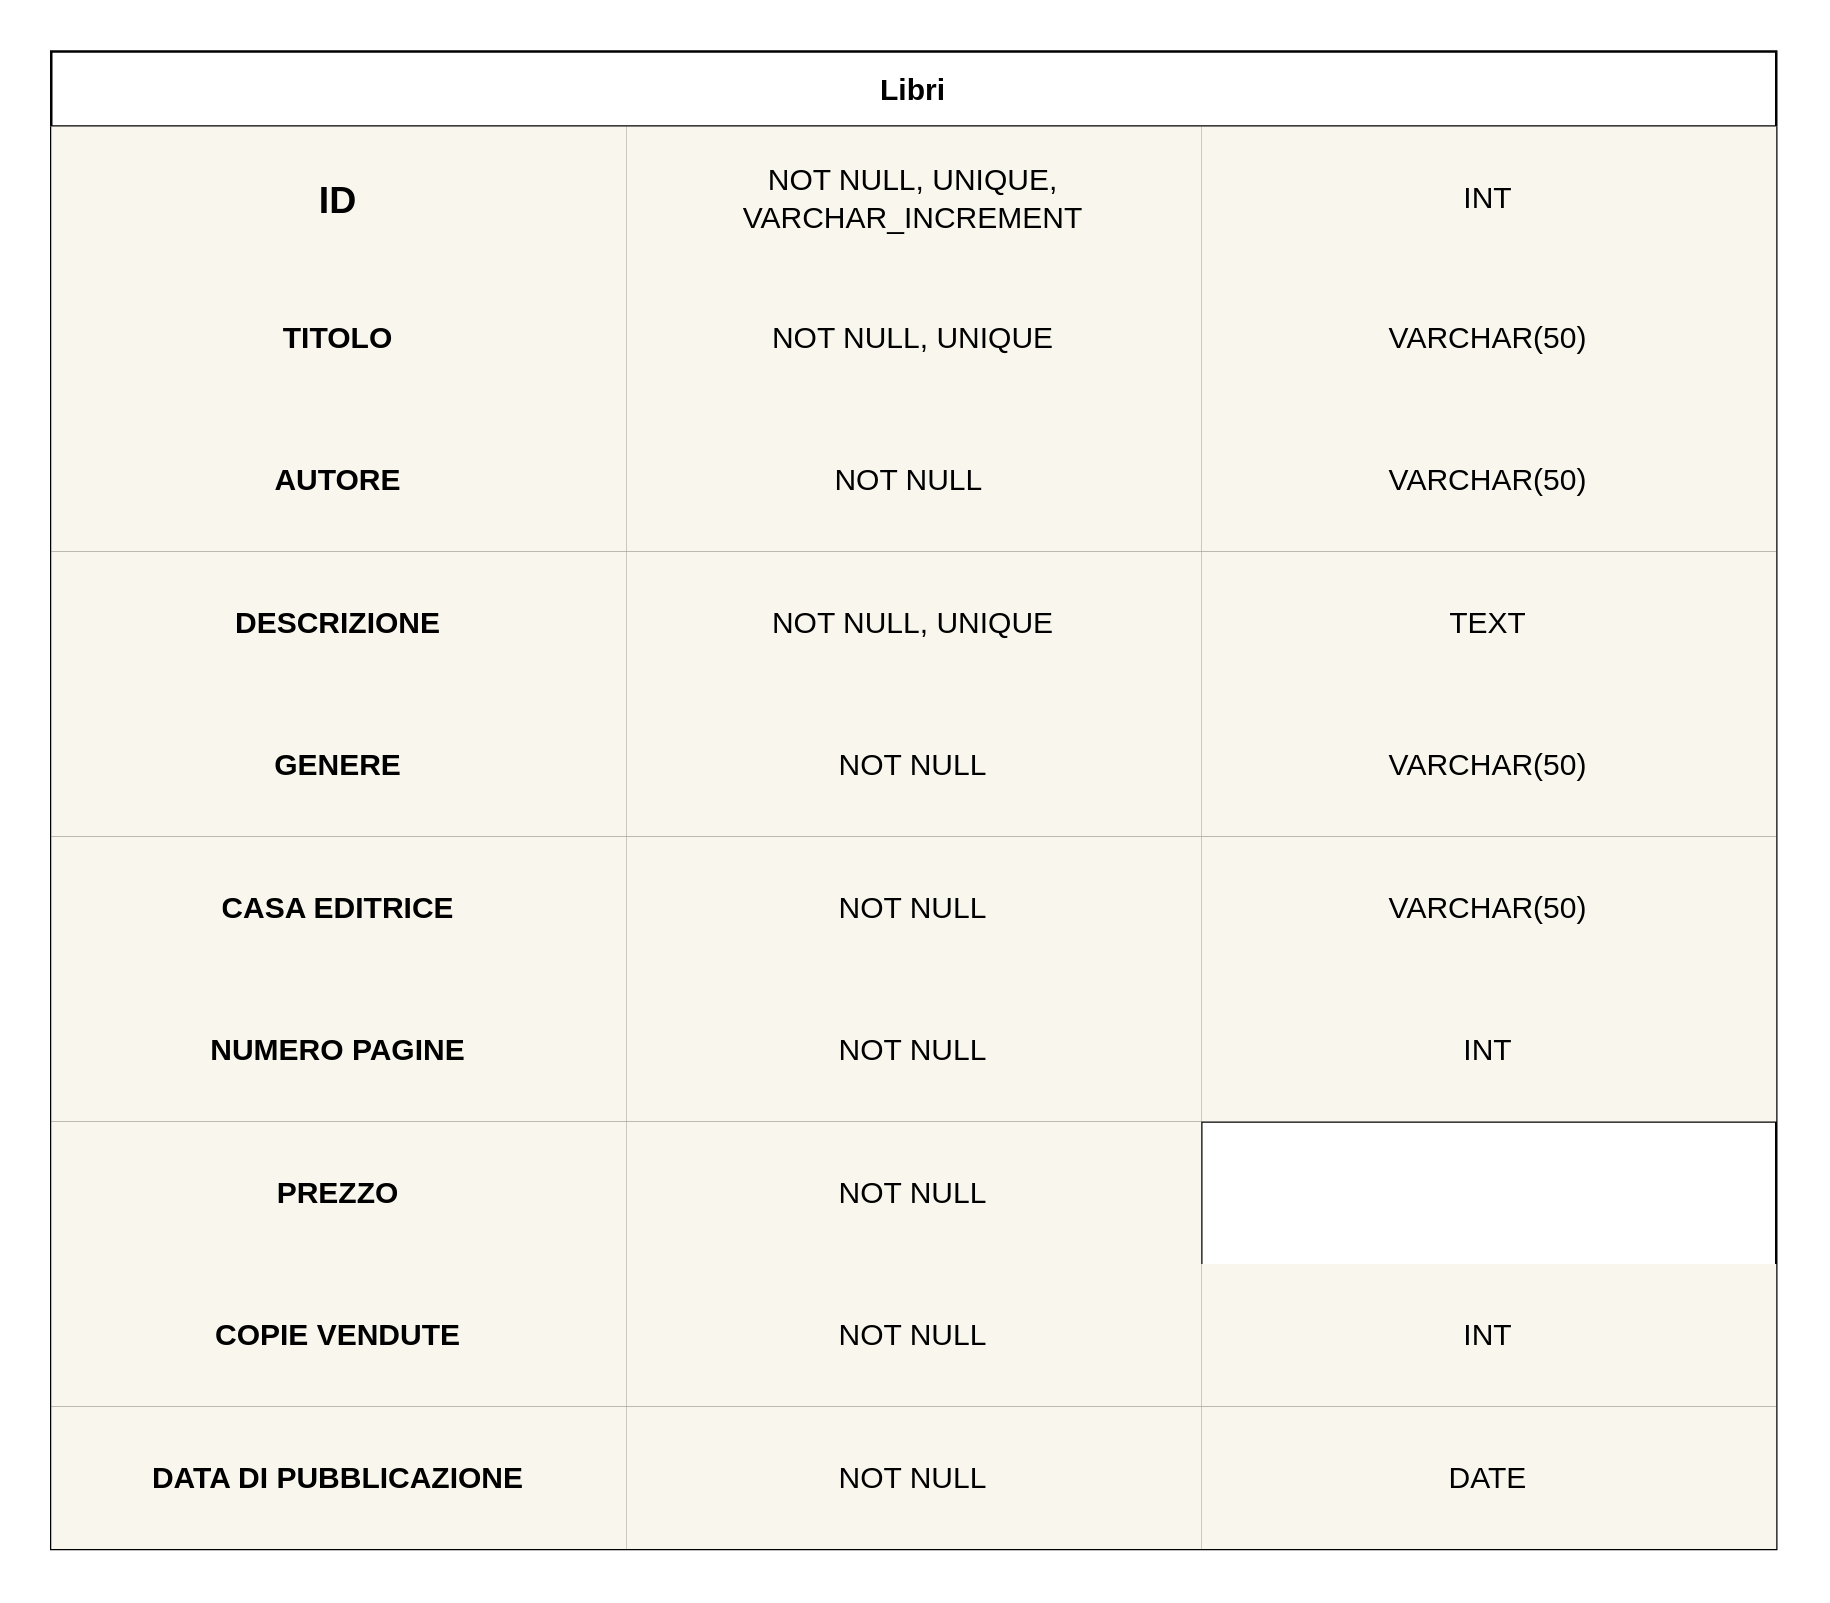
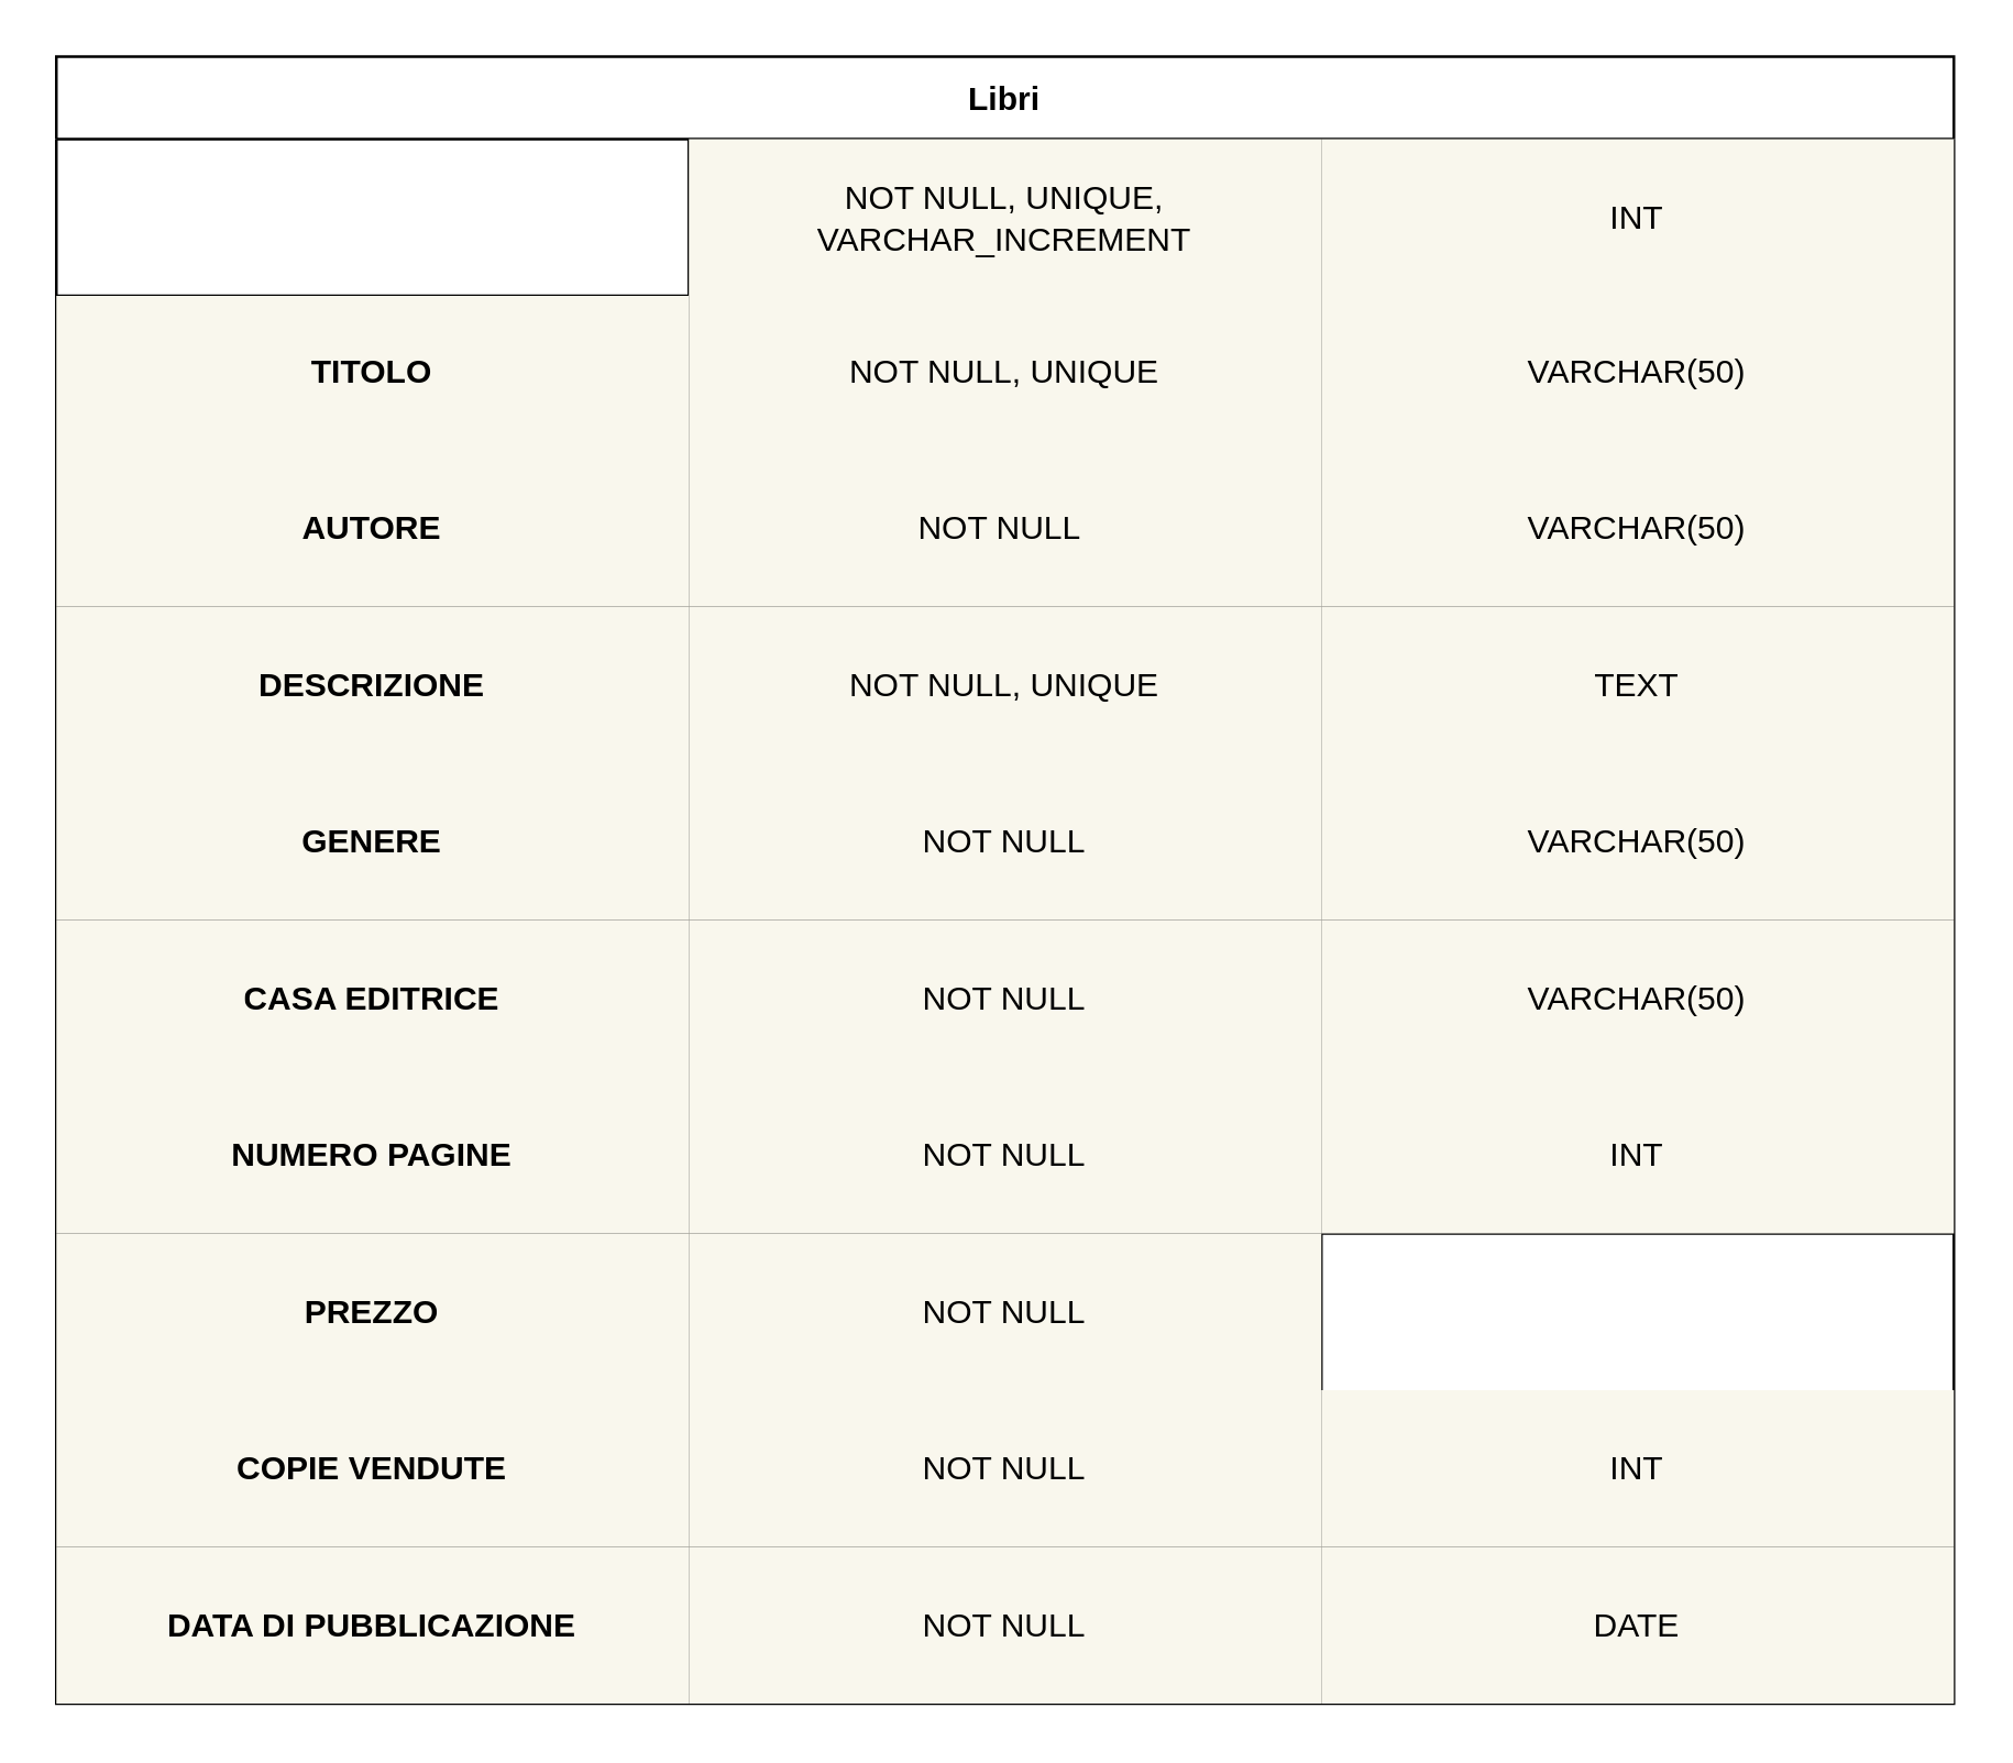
- <mxCell id="4" value="&lt;b&gt;&lt;font style=&quot;font-size: 15px&quot;&gt;ID&lt;/font&gt;&lt;/b&gt;" style="shape=partialRectangle;html=1;whiteSpace=wrap;connectable=0;fillColor=#f9f7ed;top=0;left=0;bottom=0;right=0;overflow=hidden;pointerEvents=1;strokeColor=#36393d;" vertex="1" parent="3"><mxGeometry width="230" height="57" as="geometry"><mxRectangle width="230" height="57" as="alternateBounds" /></mxGeometry></mxCell>
